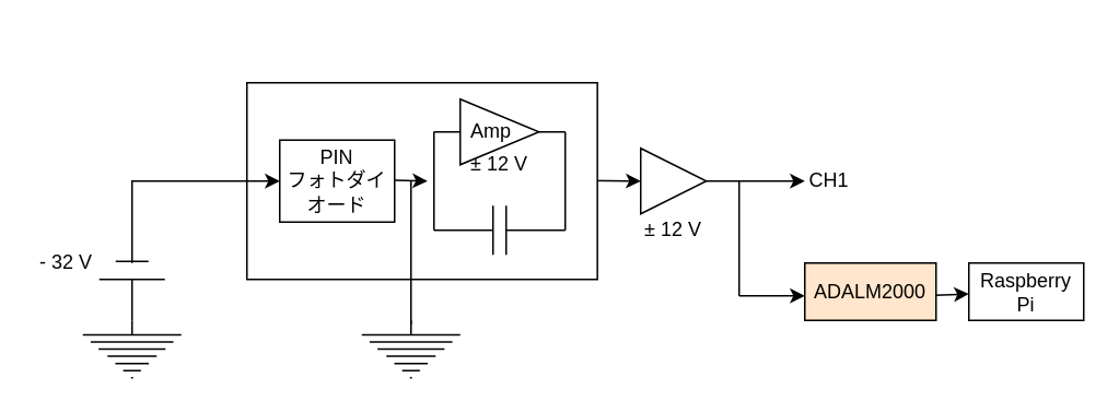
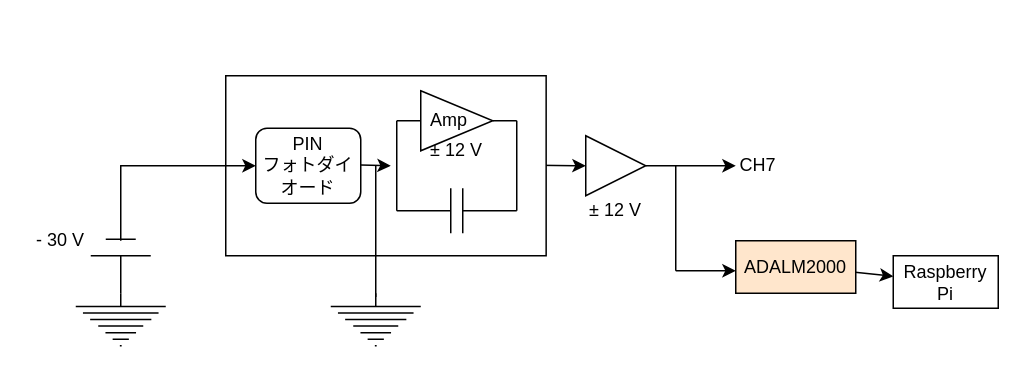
- <mxCell id="22" value="PIN&lt;br&gt;フォトダイオード" style="rounded=0;whiteSpace=wrap;html=1;" parent="20" vertex="1"><mxGeometry x="20" y="35" width="70" height="50" as="geometry" /></mxCell>
+ <mxCell id="22" value="PIN&lt;br&gt;フォトダイオード" style="whiteSpace=wrap;html=1;rounded=1;" parent="20" vertex="1"><mxGeometry x="20" y="35" width="70" height="50" as="geometry" /></mxCell>
- <mxCell id="4" value="CH1" style="text;html=1;strokeColor=none;fillColor=none;align=center;verticalAlign=middle;whiteSpace=wrap;rounded=0;" parent="1" vertex="1"><mxGeometry x="480" y="100" width="50" height="20" as="geometry" /></mxCell>
+ <mxCell id="4" value="CH7" style="text;html=1;strokeColor=none;fillColor=none;align=center;verticalAlign=middle;whiteSpace=wrap;rounded=0;" parent="1" vertex="1"><mxGeometry x="480" y="100" width="50" height="20" as="geometry" /></mxCell>
- <mxCell id="10" value="- 32 V" style="text;html=1;strokeColor=none;fillColor=none;align=center;verticalAlign=middle;whiteSpace=wrap;rounded=0;" parent="1" vertex="1"><mxGeometry x="20" y="150" width="40" height="20" as="geometry" /></mxCell>
+ <mxCell id="10" value="- 30 V" style="text;html=1;strokeColor=none;fillColor=none;align=center;verticalAlign=middle;whiteSpace=wrap;rounded=0;" parent="1" vertex="1"><mxGeometry x="20" y="150" width="40" height="20" as="geometry" /></mxCell>
- <mxCell id="8" value="Raspberry Pi" style="rounded=0;whiteSpace=wrap;html=1;" parent="1" vertex="1"><mxGeometry x="590" y="160" width="70" height="35" as="geometry" /></mxCell>
+ <mxCell id="8" value="Raspberry Pi" style="rounded=0;whiteSpace=wrap;html=1;" parent="1" vertex="1"><mxGeometry x="595" y="170" width="70" height="35" as="geometry" /></mxCell>
